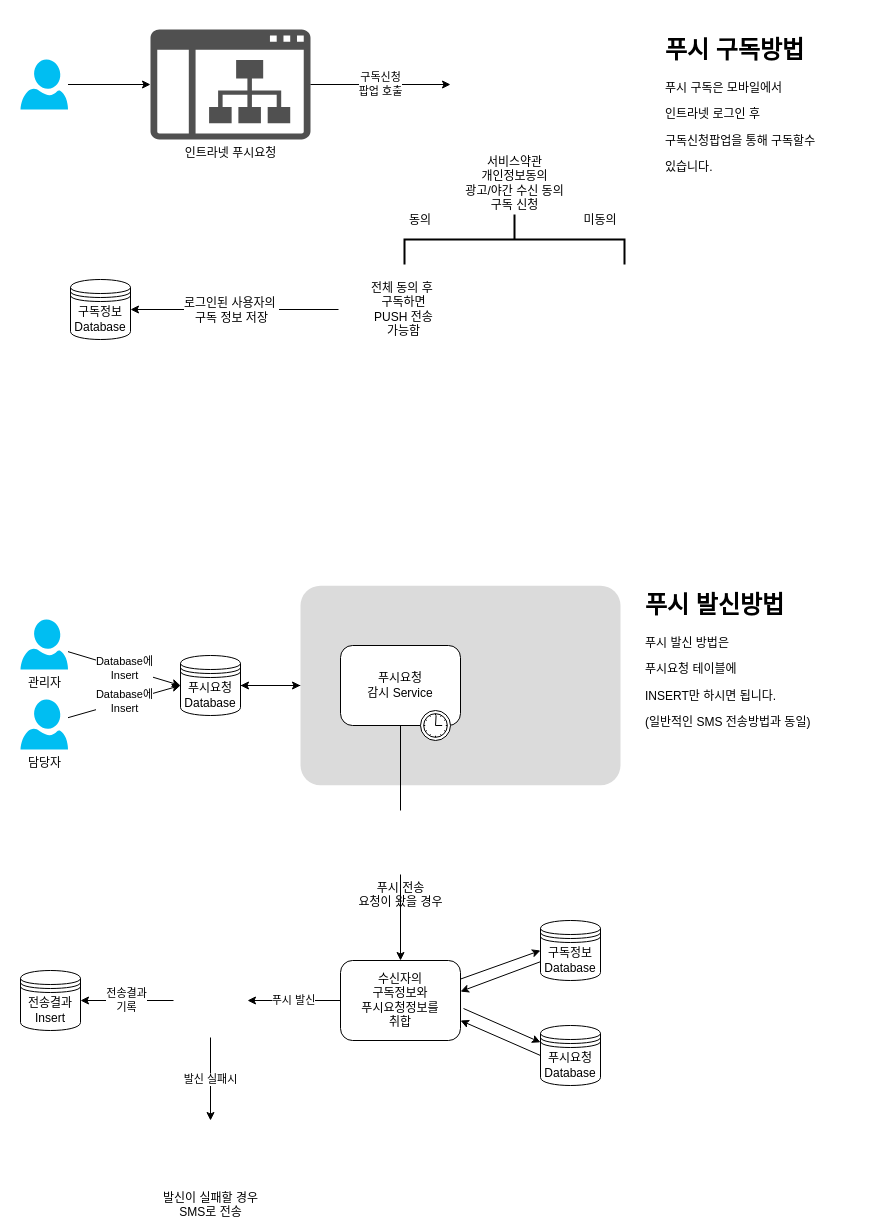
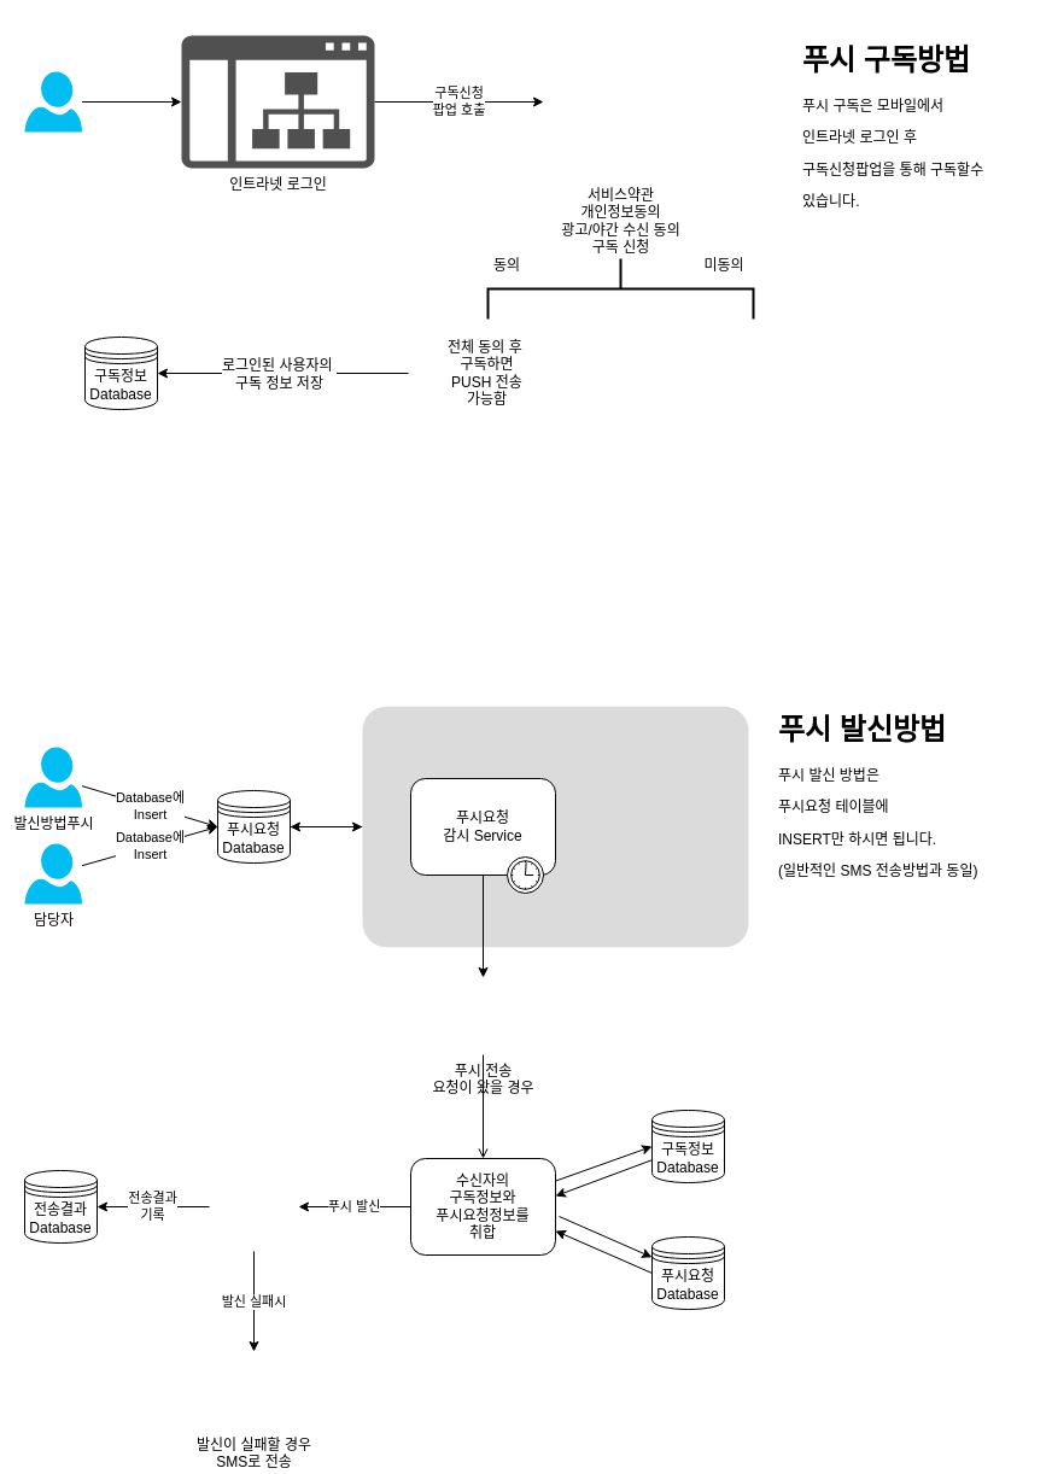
- <mxCell id="7" value="인트라넷 푸시요청" style="pointerEvents=1;shadow=0;dashed=0;html=1;strokeColor=none;fillColor=#505050;labelPosition=center;verticalLabelPosition=bottom;verticalAlign=top;outlineConnect=0;align=center;shape=mxgraph.office.sites.subsite;" parent="5" vertex="1"><mxGeometry x="130" y="9" width="160" height="110" as="geometry" /></mxCell>
+ <mxCell id="7" value="인트라넷 로그인" style="pointerEvents=1;shadow=0;dashed=0;html=1;strokeColor=none;fillColor=#505050;labelPosition=center;verticalLabelPosition=bottom;verticalAlign=top;outlineConnect=0;align=center;shape=mxgraph.office.sites.subsite;" parent="5" vertex="1"><mxGeometry x="130" y="9" width="160" height="110" as="geometry" /></mxCell>
- <mxCell id="24" value="관리자" style="verticalLabelPosition=bottom;html=1;verticalAlign=top;align=center;strokeColor=none;fillColor=#00BEF2;shape=mxgraph.azure.user;" parent="21" vertex="1"><mxGeometry y="33.75" width="47.5" height="50" as="geometry" /></mxCell>
+ <mxCell id="24" value="발신방법푸시" style="verticalLabelPosition=bottom;html=1;verticalAlign=top;align=center;strokeColor=none;fillColor=#00BEF2;shape=mxgraph.azure.user;" parent="21" vertex="1"><mxGeometry y="33.75" width="47.5" height="50" as="geometry" /></mxCell>
- <mxCell id="36" style="edgeStyle=none;rounded=1;jumpStyle=gap;orthogonalLoop=1;jettySize=auto;html=1;endArrow=none;endFill=1;strokeColor=#000000;" parent="21" source="33" target="28" edge="1"><mxGeometry relative="1" as="geometry" /></mxCell>
+ <mxCell id="36" style="edgeStyle=none;rounded=1;jumpStyle=gap;orthogonalLoop=1;jettySize=auto;html=1;endArrow=classic;endFill=1;strokeColor=#000000;" parent="21" source="33" target="28" edge="1"><mxGeometry relative="1" as="geometry" /></mxCell>
- <mxCell id="42" style="edgeStyle=none;rounded=1;jumpStyle=gap;orthogonalLoop=1;jettySize=auto;html=1;entryX=0.5;entryY=0;entryDx=0;entryDy=0;endArrow=classic;endFill=1;strokeColor=#000000;" parent="21" source="28" target="40" edge="1"><mxGeometry relative="1" as="geometry" /></mxCell>
+ <mxCell id="42" style="edgeStyle=none;rounded=1;jumpStyle=gap;orthogonalLoop=1;jettySize=auto;html=1;entryX=0.5;entryY=0;entryDx=0;entryDy=0;endArrow=open;endFill=1;strokeColor=#000000;" parent="21" source="28" target="40" edge="1"><mxGeometry relative="1" as="geometry" /></mxCell>
- <mxCell id="29" value="전송결과&lt;br&gt;Insert" style="shape=datastore;whiteSpace=wrap;html=1;" parent="21" vertex="1"><mxGeometry y="384.75" width="60" height="60" as="geometry" /></mxCell>
+ <mxCell id="29" value="전송결과&lt;br&gt;Database" style="shape=datastore;whiteSpace=wrap;html=1;" parent="21" vertex="1"><mxGeometry y="384.75" width="60" height="60" as="geometry" /></mxCell>
